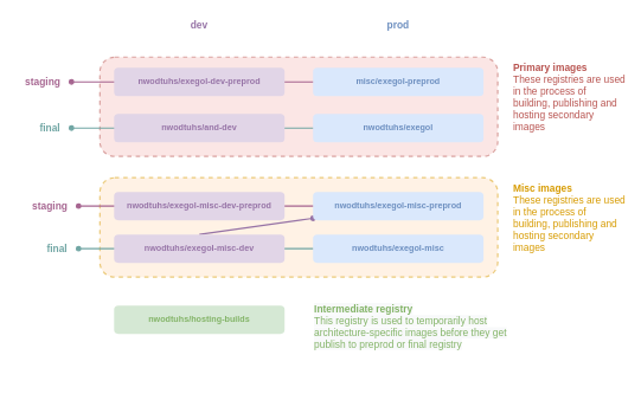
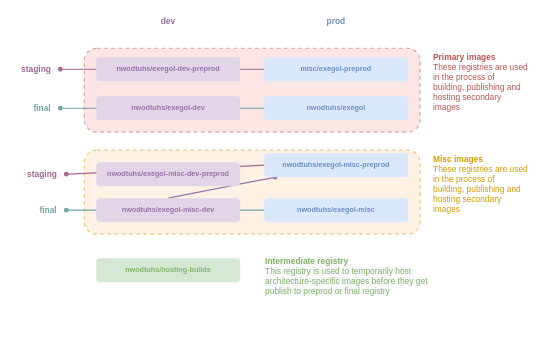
- <mxCell id="24" value="nwodtuhs/and-dev" style="rounded=1;whiteSpace=wrap;html=1;fillColor=#e1d5e7;strokeColor=none;fontColor=#9673A6;fontStyle=1" vertex="1" parent="1"><mxGeometry x="160" y="160" width="240" height="40" as="geometry" /></mxCell>
+ <mxCell id="24" value="nwodtuhs/exegol-dev" style="rounded=1;whiteSpace=wrap;html=1;fillColor=#e1d5e7;strokeColor=none;fontColor=#9673A6;fontStyle=1" vertex="1" parent="1"><mxGeometry x="160" y="160" width="240" height="40" as="geometry" /></mxCell>
- <mxCell id="6" value="nwodtuhs/exegol-misc-preprod" style="rounded=1;whiteSpace=wrap;html=1;fillColor=#dae8fc;strokeColor=none;fontColor=#6C8EBF;fontStyle=1" vertex="1" parent="1"><mxGeometry x="440" y="270" width="240" height="40" as="geometry" /></mxCell>
+ <mxCell id="6" value="nwodtuhs/exegol-misc-preprod" style="rounded=1;whiteSpace=wrap;html=1;fillColor=#dae8fc;strokeColor=none;fontColor=#6C8EBF;fontStyle=1" vertex="1" parent="1"><mxGeometry x="440" y="255" width="240" height="40" as="geometry" /></mxCell>
